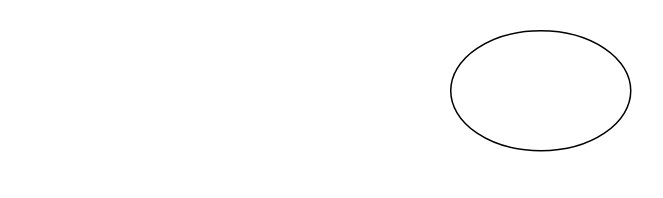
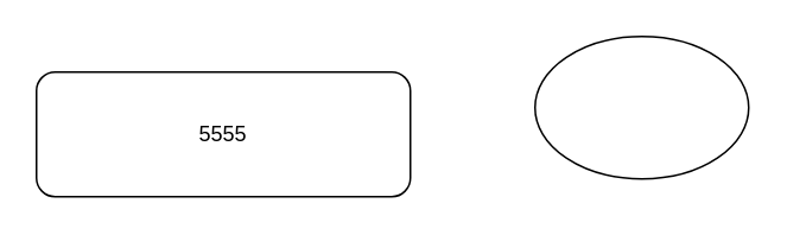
+ <mxCell id="2" value="5555" style="rounded=1;whiteSpace=wrap;html=1;" vertex="1" parent="1"><mxGeometry x="20" y="40" width="210" height="70" as="geometry" /></mxCell>
